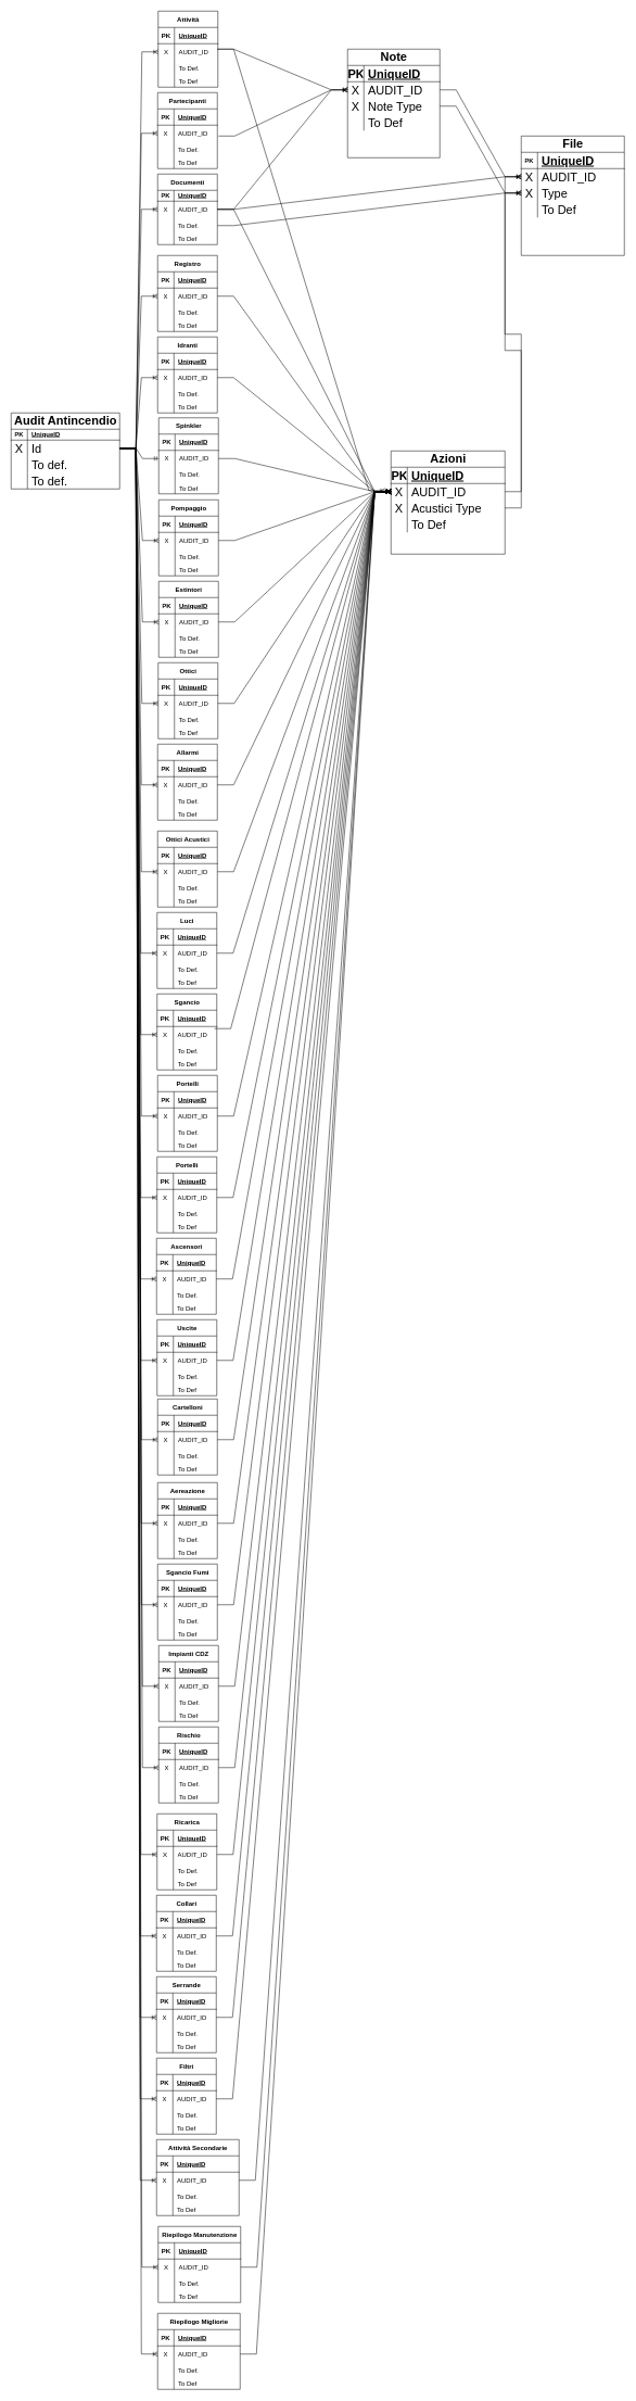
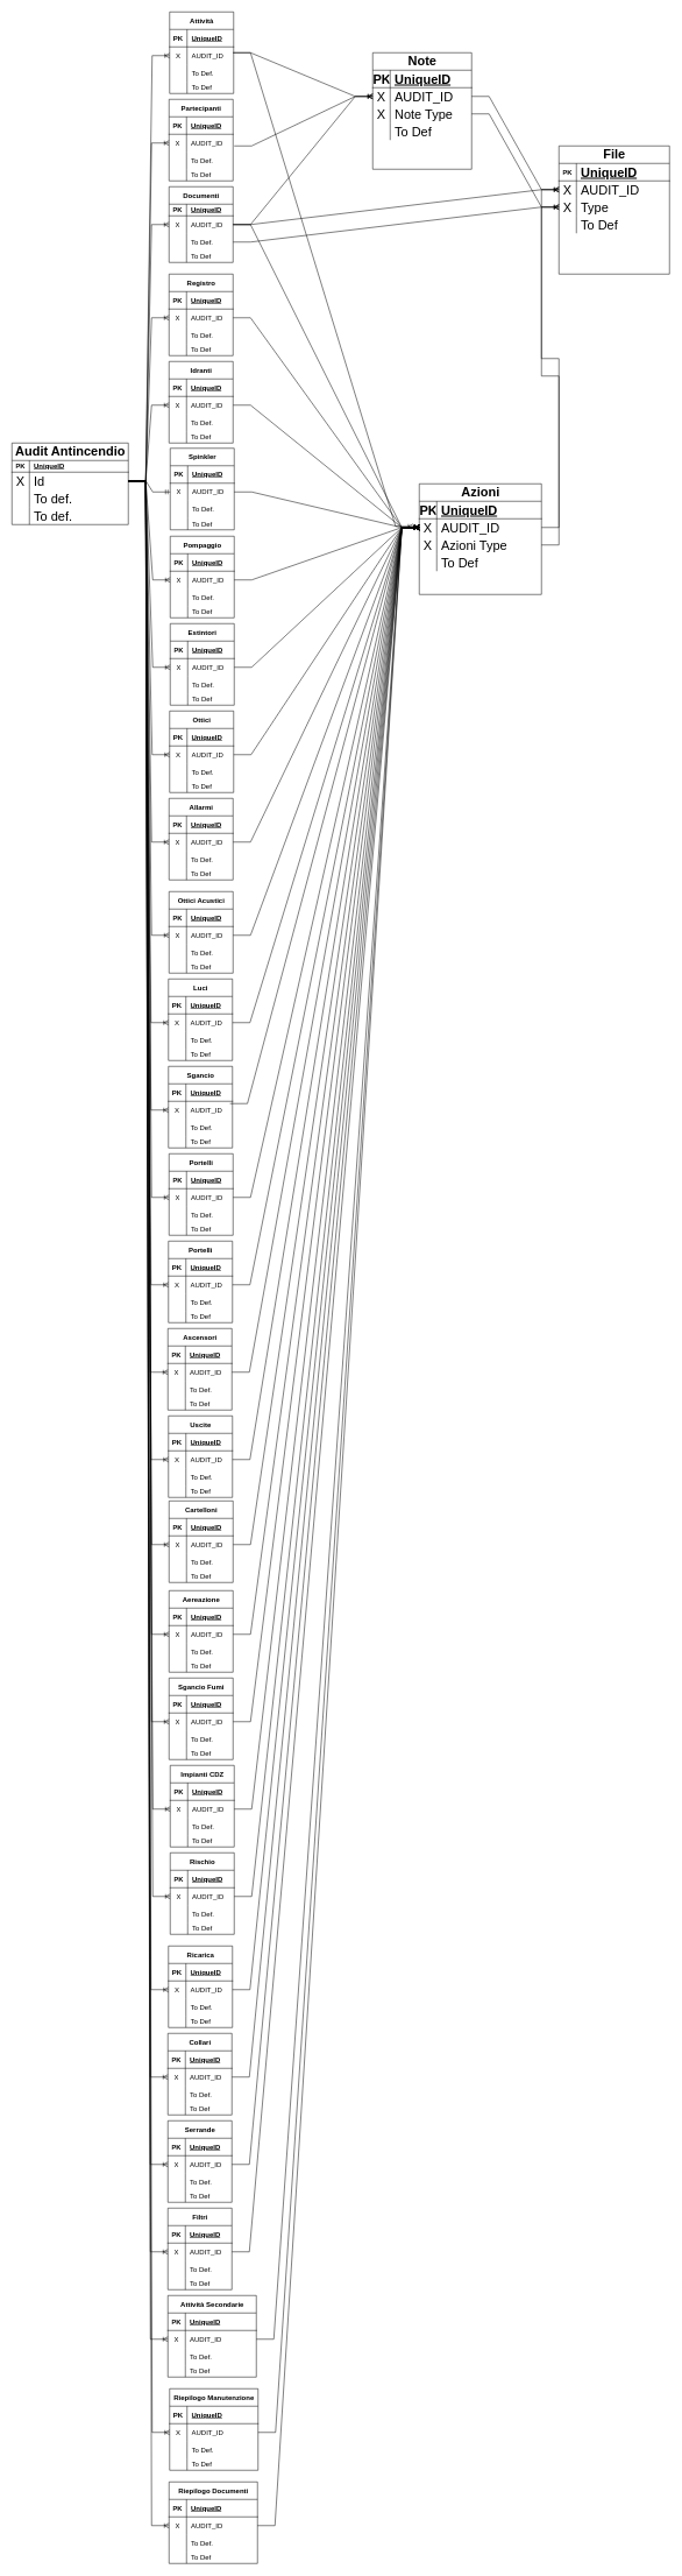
- <mxCell id="37" value="Acustici Type" style="shape=partialRectangle;connectable=0;fillColor=none;top=0;left=0;bottom=0;right=0;align=left;spacingLeft=6;overflow=hidden;whiteSpace=wrap;html=1;fontSize=22;" vertex="1" parent="35"><mxGeometry x="30" width="180" height="30" as="geometry"><mxRectangle width="180" height="30" as="alternateBounds" /></mxGeometry></mxCell>
+ <mxCell id="37" value="Azioni Type" style="shape=partialRectangle;connectable=0;fillColor=none;top=0;left=0;bottom=0;right=0;align=left;spacingLeft=6;overflow=hidden;whiteSpace=wrap;html=1;fontSize=22;" vertex="1" parent="35"><mxGeometry x="30" width="180" height="30" as="geometry"><mxRectangle width="180" height="30" as="alternateBounds" /></mxGeometry></mxCell>
- <mxCell id="427" value="Riepilogo Migliorie" style="shape=table;startSize=30;container=1;collapsible=1;childLayout=tableLayout;fixedRows=1;rowLines=0;fontStyle=1;align=center;resizeLast=1;html=1;" vertex="1" parent="1"><mxGeometry x="290" y="4260" width="152" height="140" as="geometry" /></mxCell>
+ <mxCell id="427" value="Riepilogo Documenti" style="shape=table;startSize=30;container=1;collapsible=1;childLayout=tableLayout;fixedRows=1;rowLines=0;fontStyle=1;align=center;resizeLast=1;html=1;" vertex="1" parent="1"><mxGeometry x="290" y="4260" width="152" height="140" as="geometry" /></mxCell>
